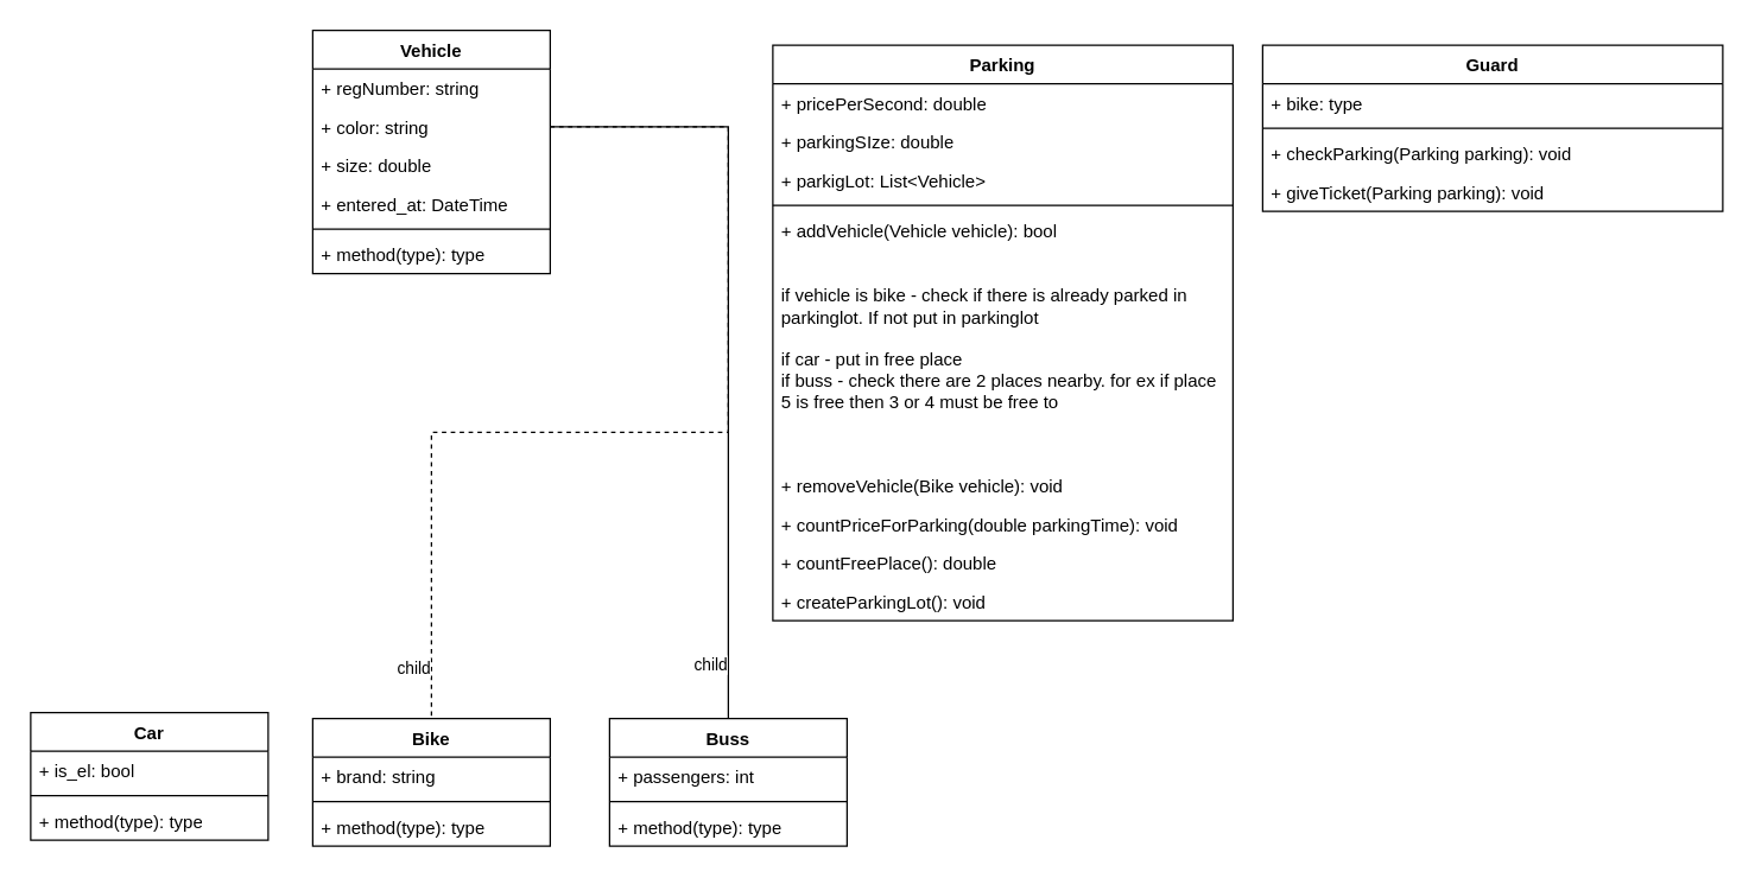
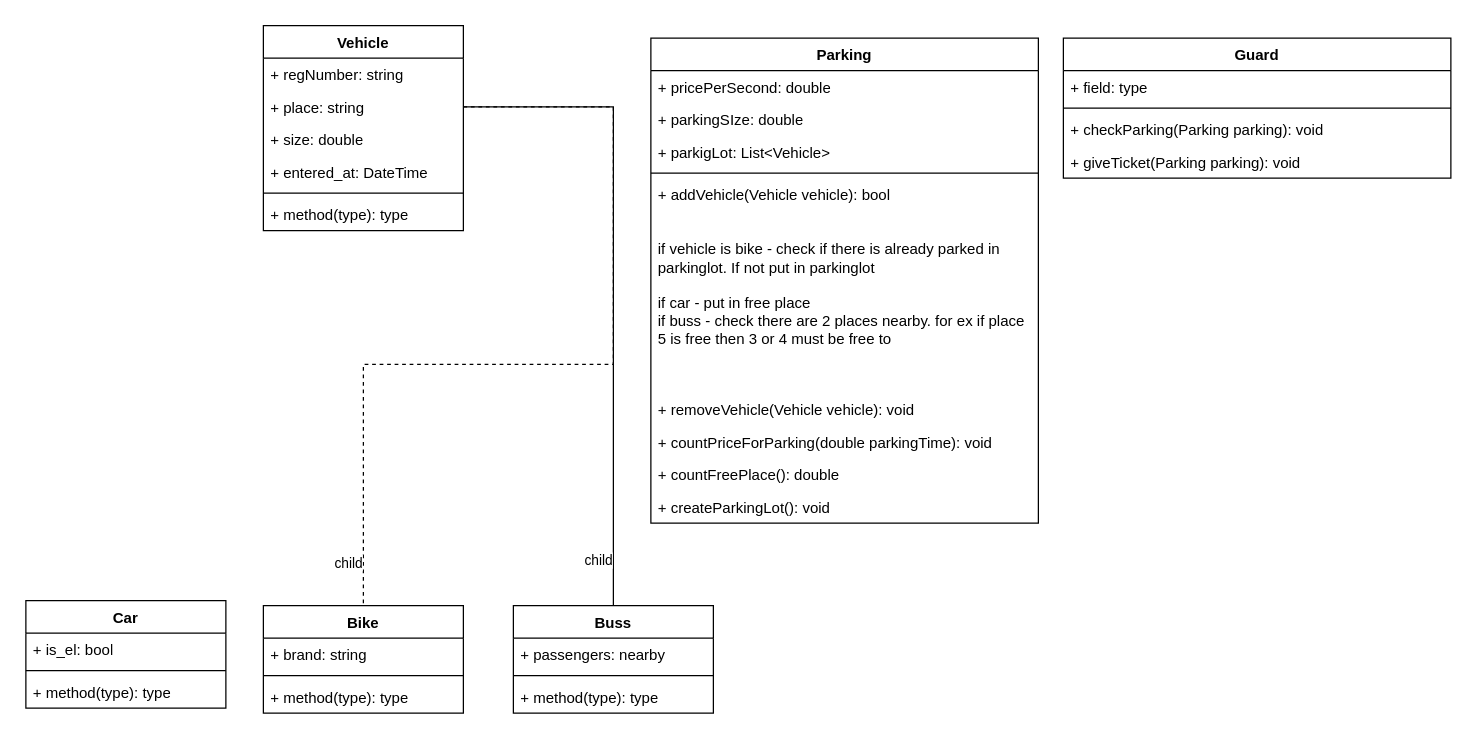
- <mxCell id="13" value="+ bike: type" style="text;strokeColor=none;fillColor=none;align=left;verticalAlign=top;spacingLeft=4;spacingRight=4;overflow=hidden;rotatable=0;points=[[0,0.5],[1,0.5]];portConstraint=eastwest;whiteSpace=wrap;html=1;" parent="12" vertex="1"><mxGeometry y="26" width="310" height="26" as="geometry" /></mxCell>
+ <mxCell id="13" value="+ field: type" style="text;strokeColor=none;fillColor=none;align=left;verticalAlign=top;spacingLeft=4;spacingRight=4;overflow=hidden;rotatable=0;points=[[0,0.5],[1,0.5]];portConstraint=eastwest;whiteSpace=wrap;html=1;" parent="12" vertex="1"><mxGeometry y="26" width="310" height="26" as="geometry" /></mxCell>
- <mxCell id="19" value="+ color: string" style="text;strokeColor=none;fillColor=none;align=left;verticalAlign=top;spacingLeft=4;spacingRight=4;overflow=hidden;rotatable=0;points=[[0,0.5],[1,0.5]];portConstraint=eastwest;whiteSpace=wrap;html=1;" parent="17" vertex="1"><mxGeometry y="52" width="160" height="26" as="geometry" /></mxCell>
+ <mxCell id="19" value="+ place: string" style="text;strokeColor=none;fillColor=none;align=left;verticalAlign=top;spacingLeft=4;spacingRight=4;overflow=hidden;rotatable=0;points=[[0,0.5],[1,0.5]];portConstraint=eastwest;whiteSpace=wrap;html=1;" parent="17" vertex="1"><mxGeometry y="52" width="160" height="26" as="geometry" /></mxCell>
- <mxCell id="8" value="+ removeVehicle(Bike vehicle): void&lt;span style=&quot;white-space: pre;&quot;&gt;&#09;&lt;/span&gt;" style="text;strokeColor=none;fillColor=none;align=left;verticalAlign=top;spacingLeft=4;spacingRight=4;overflow=hidden;rotatable=0;points=[[0,0.5],[1,0.5]];portConstraint=eastwest;whiteSpace=wrap;html=1;" parent="2" vertex="1"><mxGeometry y="284" width="310" height="26" as="geometry" /></mxCell>
+ <mxCell id="8" value="+ removeVehicle(Vehicle vehicle): void&lt;span style=&quot;white-space: pre;&quot;&gt;&#09;&lt;/span&gt;" style="text;strokeColor=none;fillColor=none;align=left;verticalAlign=top;spacingLeft=4;spacingRight=4;overflow=hidden;rotatable=0;points=[[0,0.5],[1,0.5]];portConstraint=eastwest;whiteSpace=wrap;html=1;" parent="2" vertex="1"><mxGeometry y="284" width="310" height="26" as="geometry" /></mxCell>
- <mxCell id="33" value="+ passengers: int" style="text;strokeColor=none;fillColor=none;align=left;verticalAlign=top;spacingLeft=4;spacingRight=4;overflow=hidden;rotatable=0;points=[[0,0.5],[1,0.5]];portConstraint=eastwest;whiteSpace=wrap;html=1;" parent="32" vertex="1"><mxGeometry y="26" width="160" height="26" as="geometry" /></mxCell>
+ <mxCell id="33" value="+ passengers: nearby" style="text;strokeColor=none;fillColor=none;align=left;verticalAlign=top;spacingLeft=4;spacingRight=4;overflow=hidden;rotatable=0;points=[[0,0.5],[1,0.5]];portConstraint=eastwest;whiteSpace=wrap;html=1;" parent="32" vertex="1"><mxGeometry y="26" width="160" height="26" as="geometry" /></mxCell>
